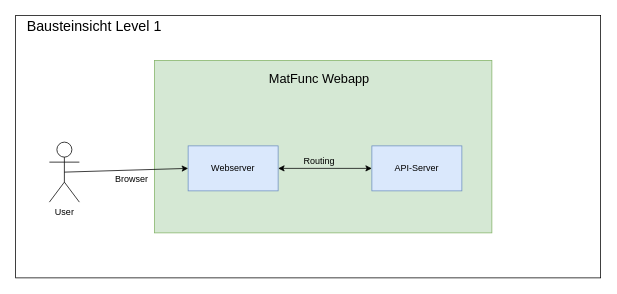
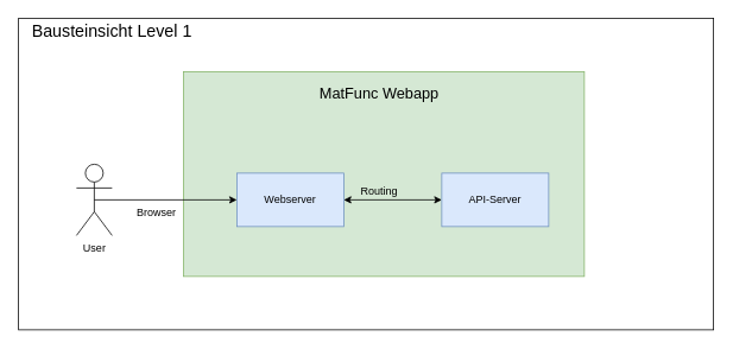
- <mxCell id="4" value="Webserver" style="rounded=0;whiteSpace=wrap;html=1;fillColor=#dae8fc;strokeColor=#6c8ebf;" vertex="1" parent="1"><mxGeometry x="250" y="194" width="120" height="60" as="geometry" /></mxCell>
+ <mxCell id="4" value="Webserver" style="rounded=0;whiteSpace=wrap;html=1;fillColor=#dae8fc;strokeColor=#6c8ebf;" vertex="1" parent="1"><mxGeometry x="265" y="194" width="120" height="60" as="geometry" /></mxCell>
- <mxCell id="6" value="User" style="shape=umlActor;verticalLabelPosition=bottom;verticalAlign=top;html=1;outlineConnect=0;" vertex="1" parent="1"><mxGeometry x="65" y="189" width="40" height="80" as="geometry" /></mxCell>
+ <mxCell id="6" value="User" style="shape=umlActor;verticalLabelPosition=bottom;verticalAlign=top;html=1;outlineConnect=0;" vertex="1" parent="1"><mxGeometry x="85" y="184" width="40" height="80" as="geometry" /></mxCell>
